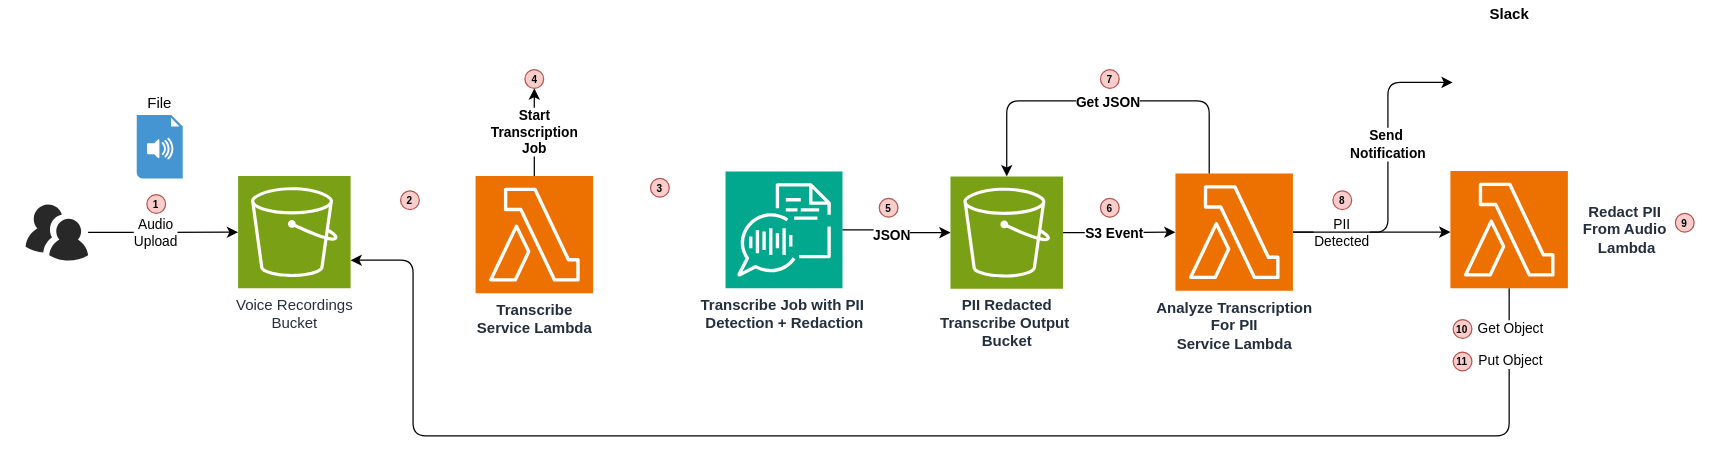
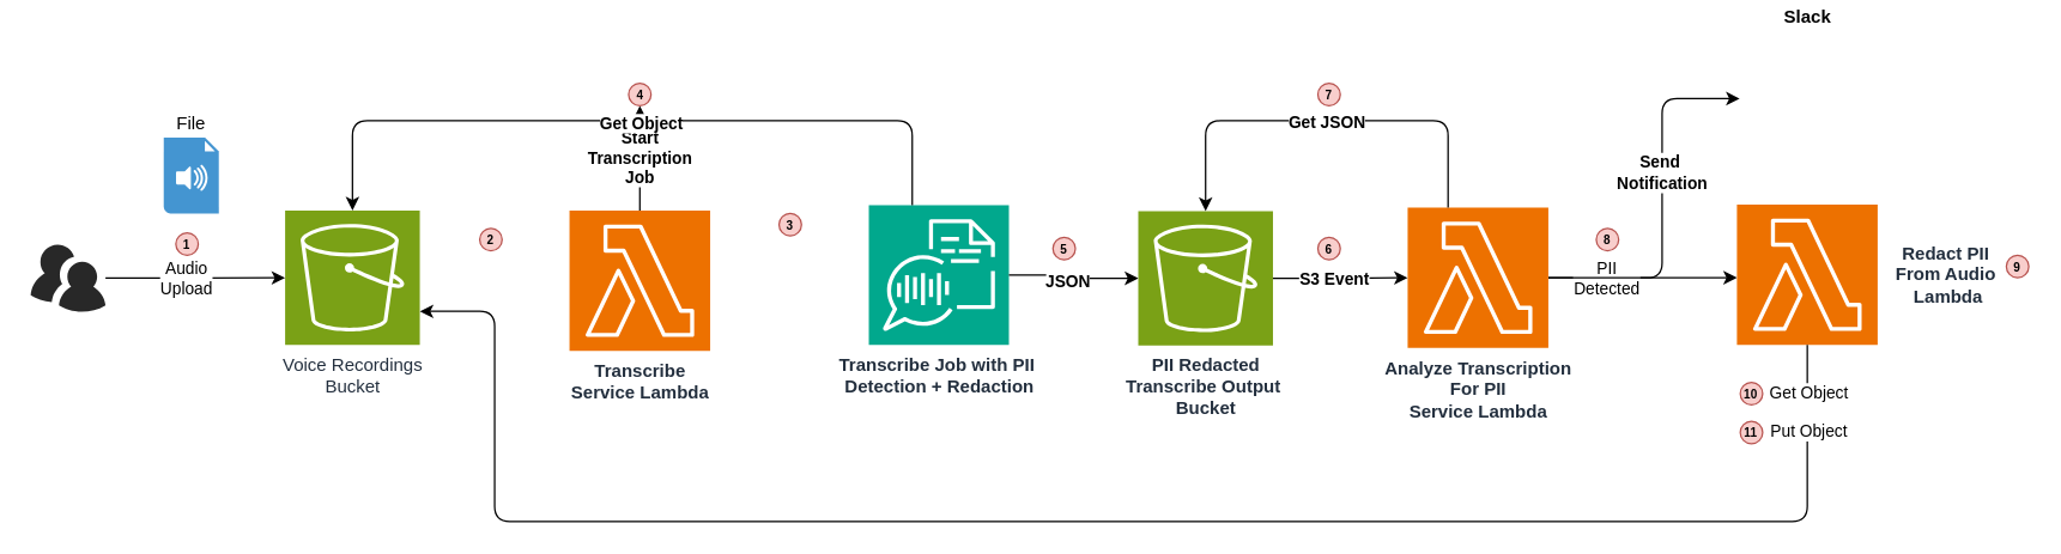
+ <mxCell id="14" style="edgeStyle=orthogonalEdgeStyle;rounded=1;orthogonalLoop=1;jettySize=auto;html=1;entryX=0.5;entryY=0;entryDx=0;entryDy=0;entryPerimeter=0;startArrow=none;startFill=0;curved=0;" parent="1" source="4" target="2" edge="1"><mxGeometry relative="1" as="geometry"><Array as="points"><mxPoint x="609" y="80" /><mxPoint x="235" y="80" /></Array></mxGeometry></mxCell>
+ <mxCell id="15" value="Get Object" style="edgeLabel;html=1;align=center;verticalAlign=middle;resizable=0;points=[];fontStyle=1" parent="14" vertex="1" connectable="0"><mxGeometry x="0.033" y="1" relative="1" as="geometry"><mxPoint x="15" as="offset" /></mxGeometry></mxCell>
